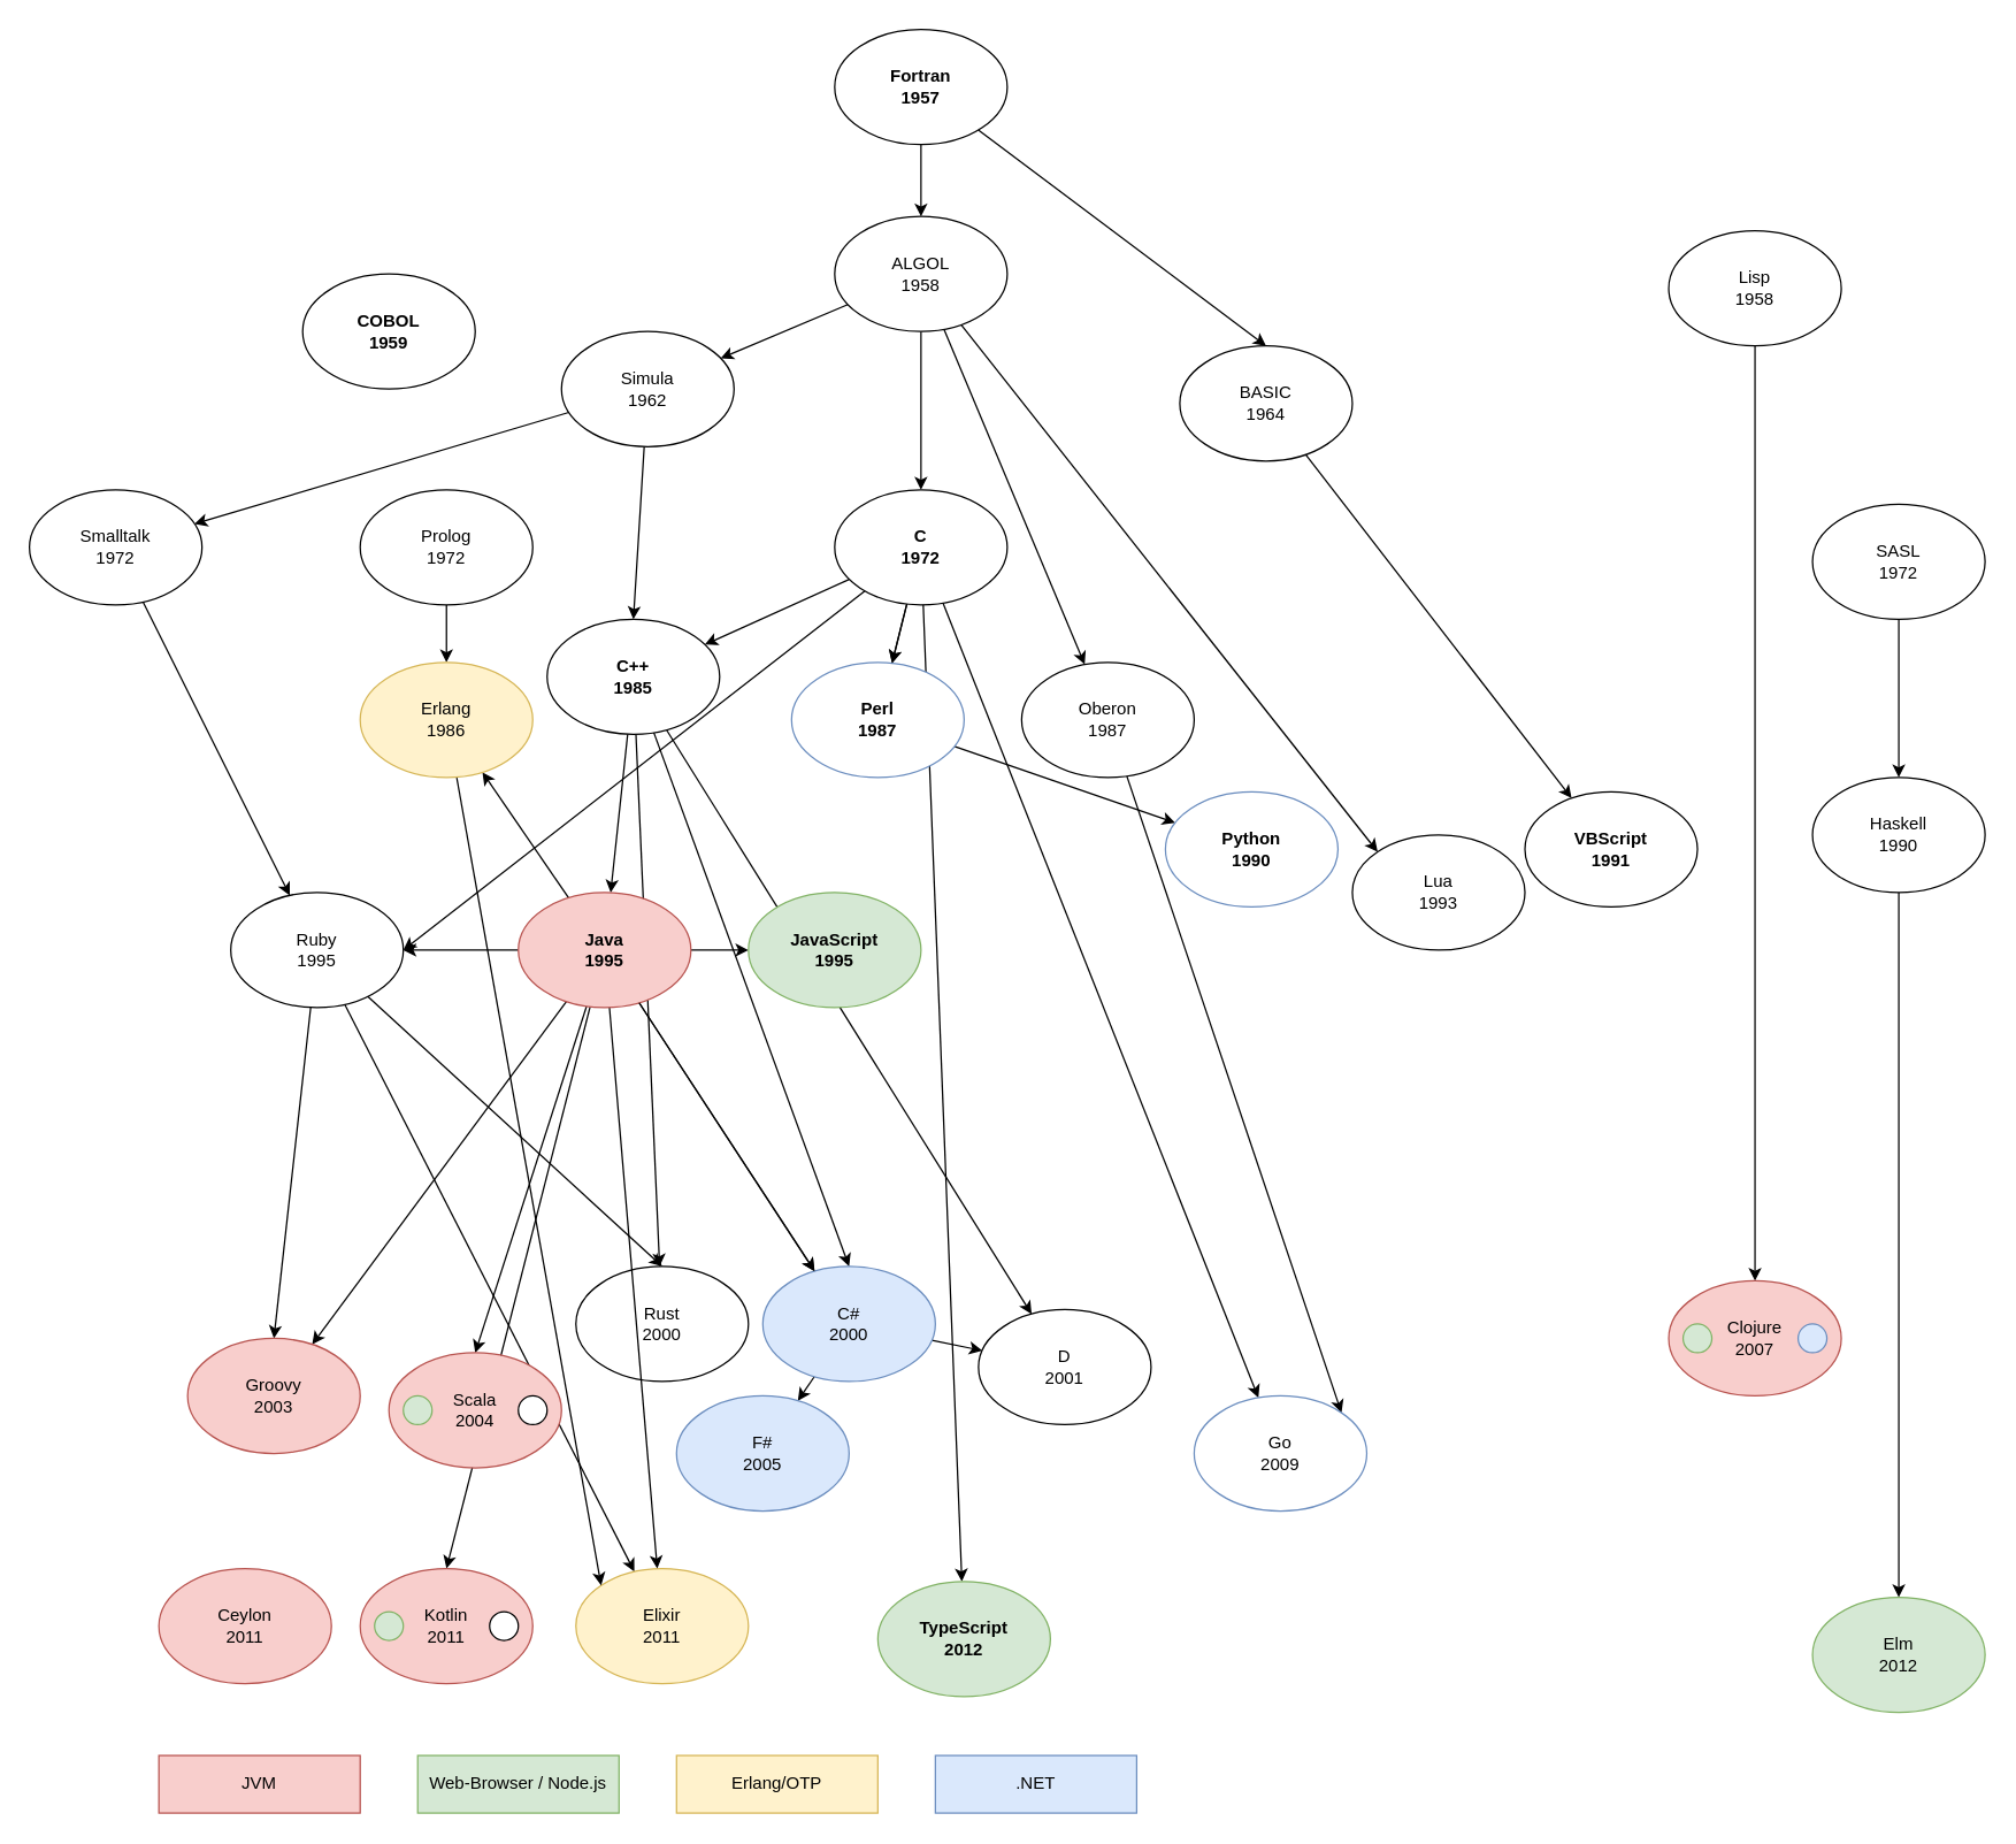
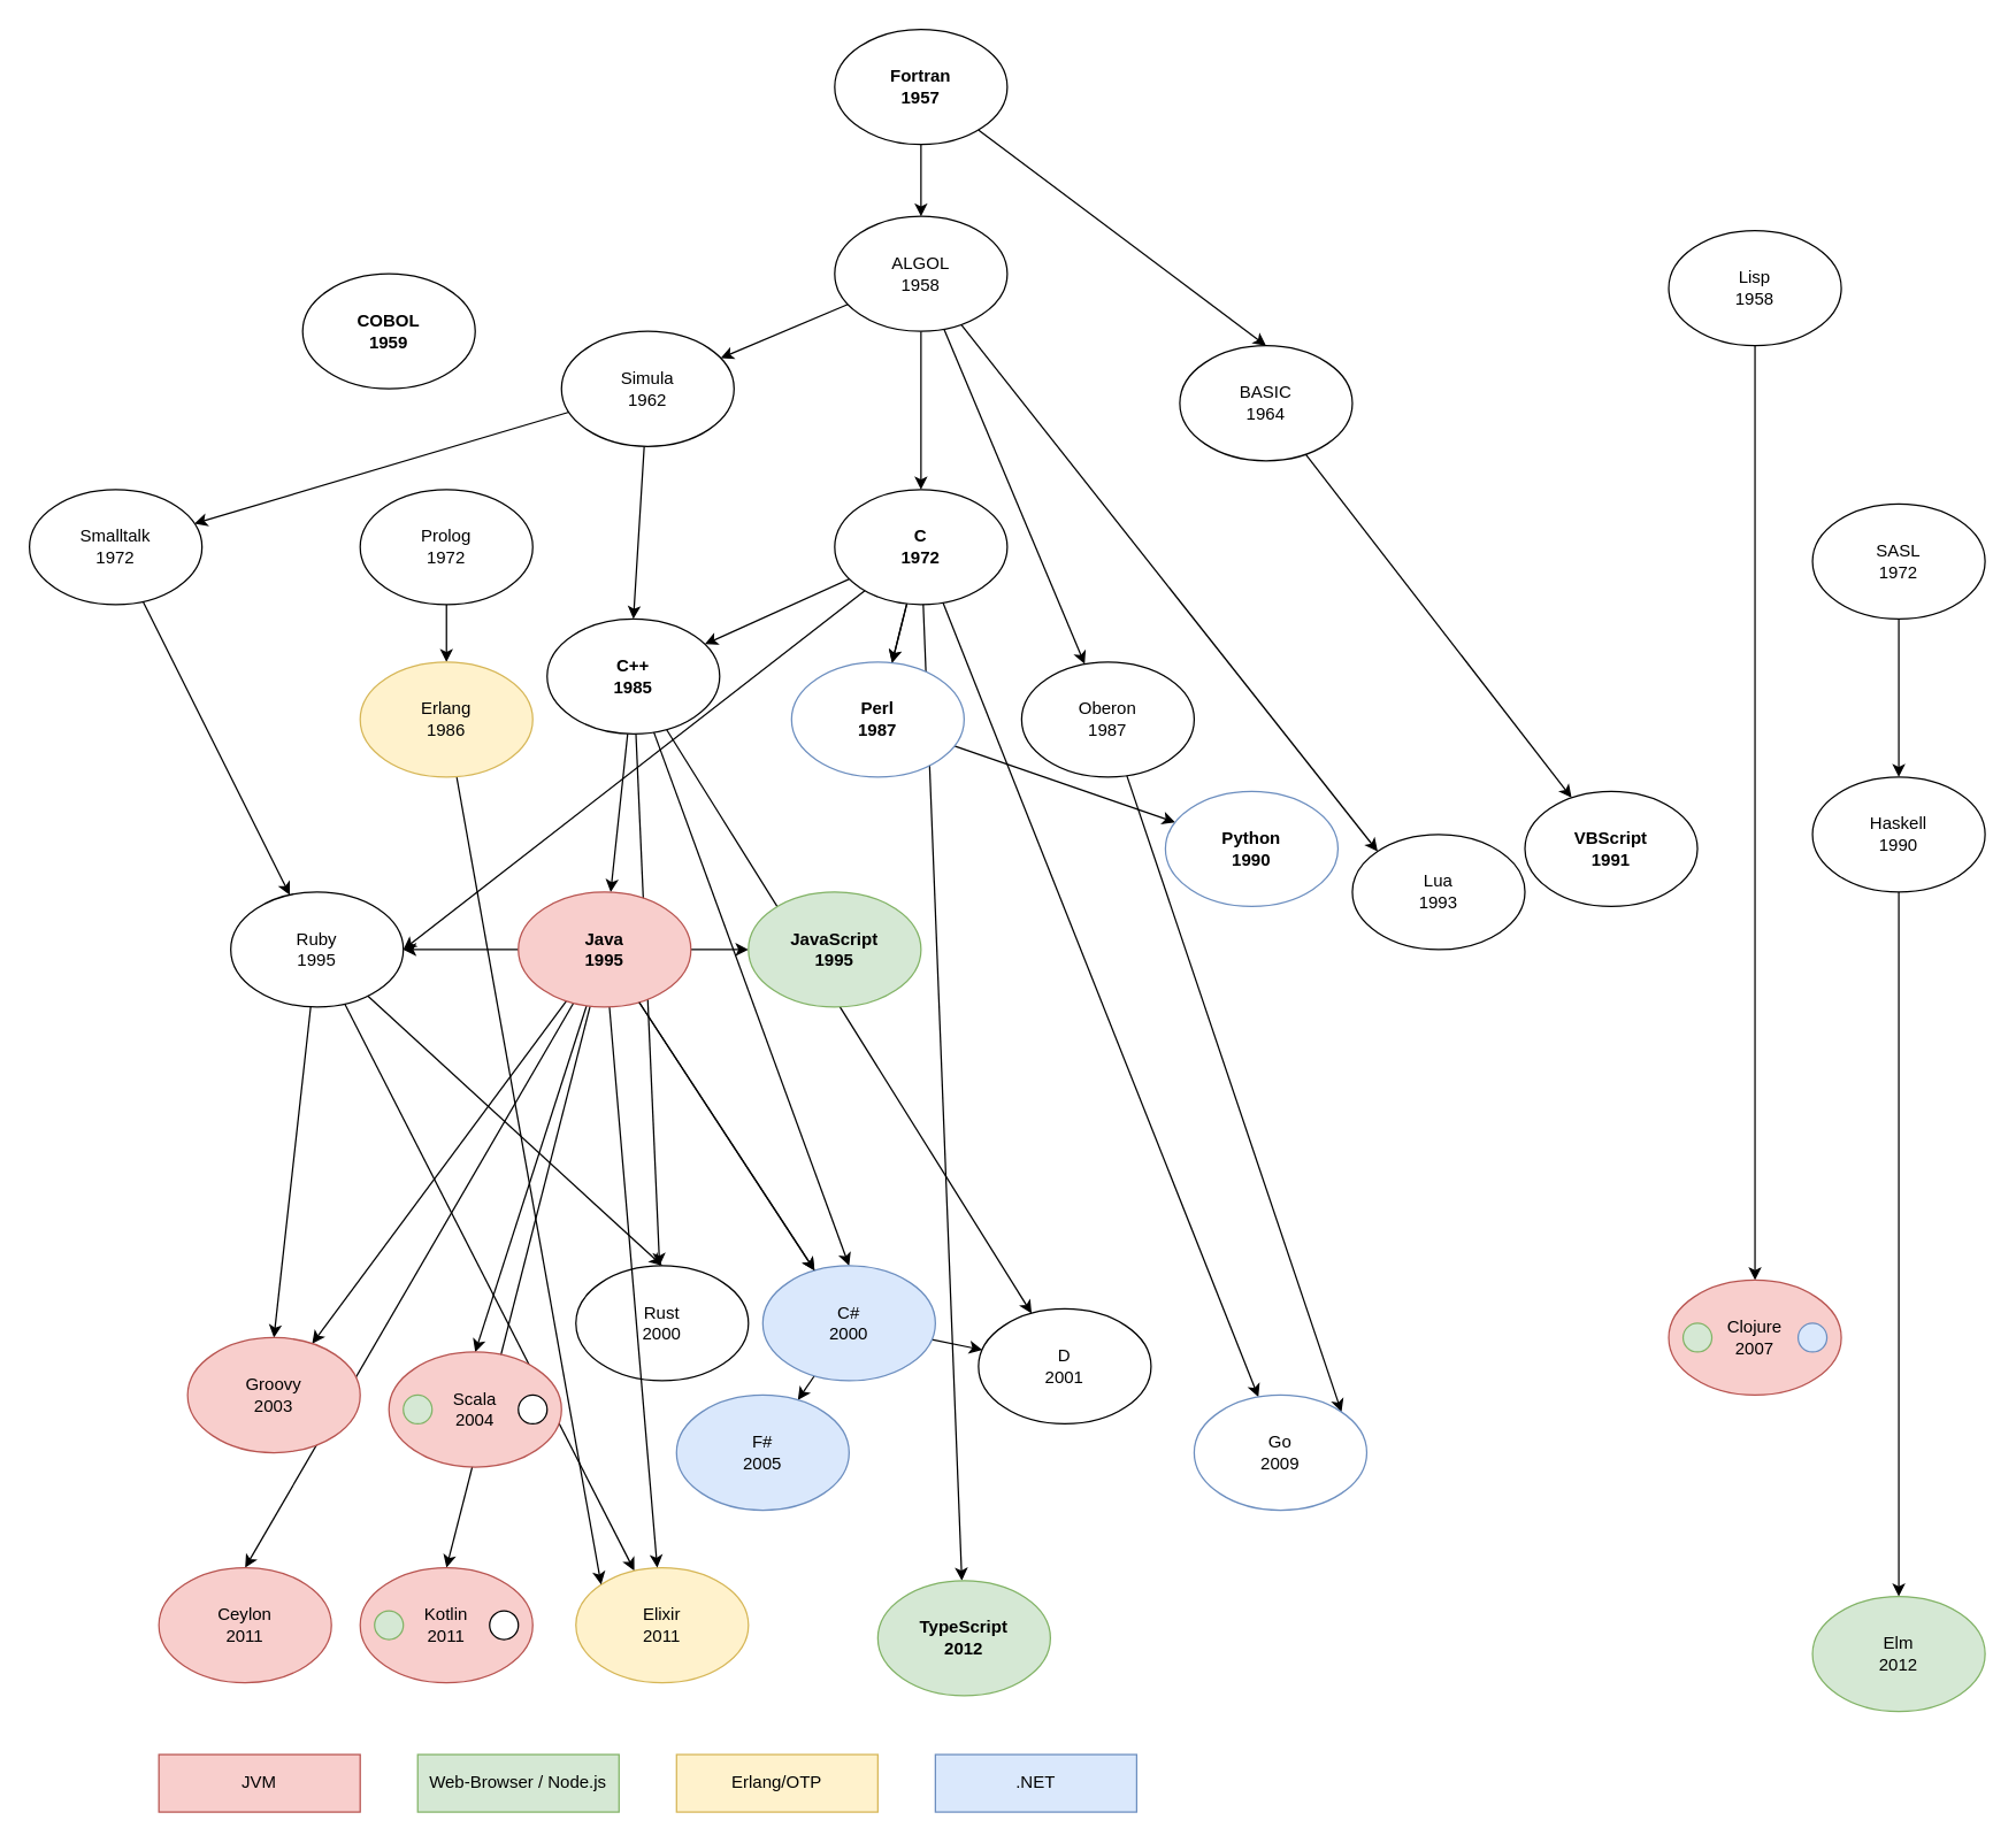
- <mxCell id="52" style="edgeStyle=none;rounded=0;orthogonalLoop=1;jettySize=auto;html=1;" parent="1" source="53" target="60" edge="1"><mxGeometry relative="1" as="geometry" /></mxCell>
+ <mxCell id="52" style="edgeStyle=none;rounded=0;orthogonalLoop=1;jettySize=auto;html=1;entryX=0.5;entryY=0;entryDx=0;entryDy=0;" parent="1" source="53" target="67" edge="1"><mxGeometry relative="1" as="geometry" /></mxCell>
